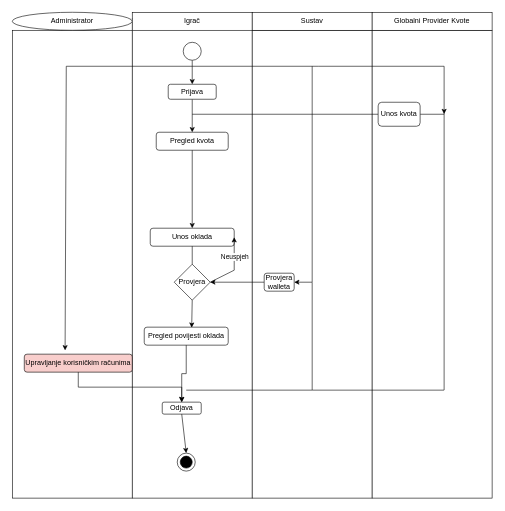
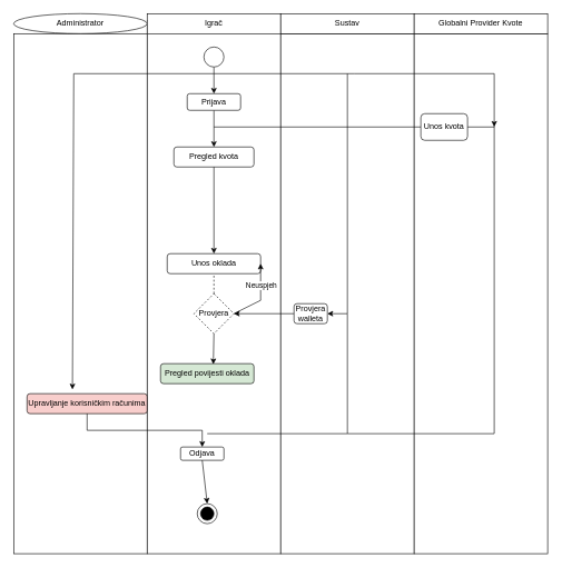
- <mxCell id="25" value="" style="endArrow=none;html=1;rounded=0;entryX=0.5;entryY=1;entryDx=0;entryDy=0;exitX=0.5;exitY=0;exitDx=0;exitDy=0;" edge="1" parent="1" source="24" target="16"><mxGeometry width="50" height="50" relative="1" as="geometry"><mxPoint x="310" y="460" as="sourcePoint" /><mxPoint x="360" y="410" as="targetPoint" /></mxGeometry></mxCell>
+ <mxCell id="25" value="" style="endArrow=none;html=1;rounded=0;entryX=0.5;entryY=1;entryDx=0;entryDy=0;exitX=0.5;exitY=0;exitDx=0;exitDy=0;dashed=1;" edge="1" parent="1" source="24" target="16"><mxGeometry width="50" height="50" relative="1" as="geometry"><mxPoint x="310" y="460" as="sourcePoint" /><mxPoint x="360" y="410" as="targetPoint" /></mxGeometry></mxCell>
- <mxCell id="24" value="Provjera" style="rhombus;whiteSpace=wrap;html=1;" vertex="1" parent="1"><mxGeometry x="290" y="440" width="60" height="60" as="geometry" /></mxCell>
+ <mxCell id="24" value="Provjera" style="rhombus;whiteSpace=wrap;html=1;dashed=1;" vertex="1" parent="1"><mxGeometry x="290" y="440" width="60" height="60" as="geometry" /></mxCell>
- <mxCell id="17" value="Pregled povijesti oklada" style="rounded=1;whiteSpace=wrap;html=1;" vertex="1" parent="1"><mxGeometry x="240" y="545" width="140" height="30" as="geometry" /></mxCell>
+ <mxCell id="17" value="Pregled povijesti oklada" style="rounded=1;whiteSpace=wrap;html=1;fillColor=#d5e8d4;" vertex="1" parent="1"><mxGeometry x="240" y="545" width="140" height="30" as="geometry" /></mxCell>
- <mxCell id="18" style="edgeStyle=orthogonalEdgeStyle;rounded=0;orthogonalLoop=1;jettySize=auto;html=1;exitX=0.5;exitY=1;exitDx=0;exitDy=0;entryX=0.5;entryY=0;entryDx=0;entryDy=0;" edge="1" parent="1" source="17" target="21"><mxGeometry relative="1" as="geometry"><mxPoint x="190" y="570" as="targetPoint" /></mxGeometry></mxCell>
